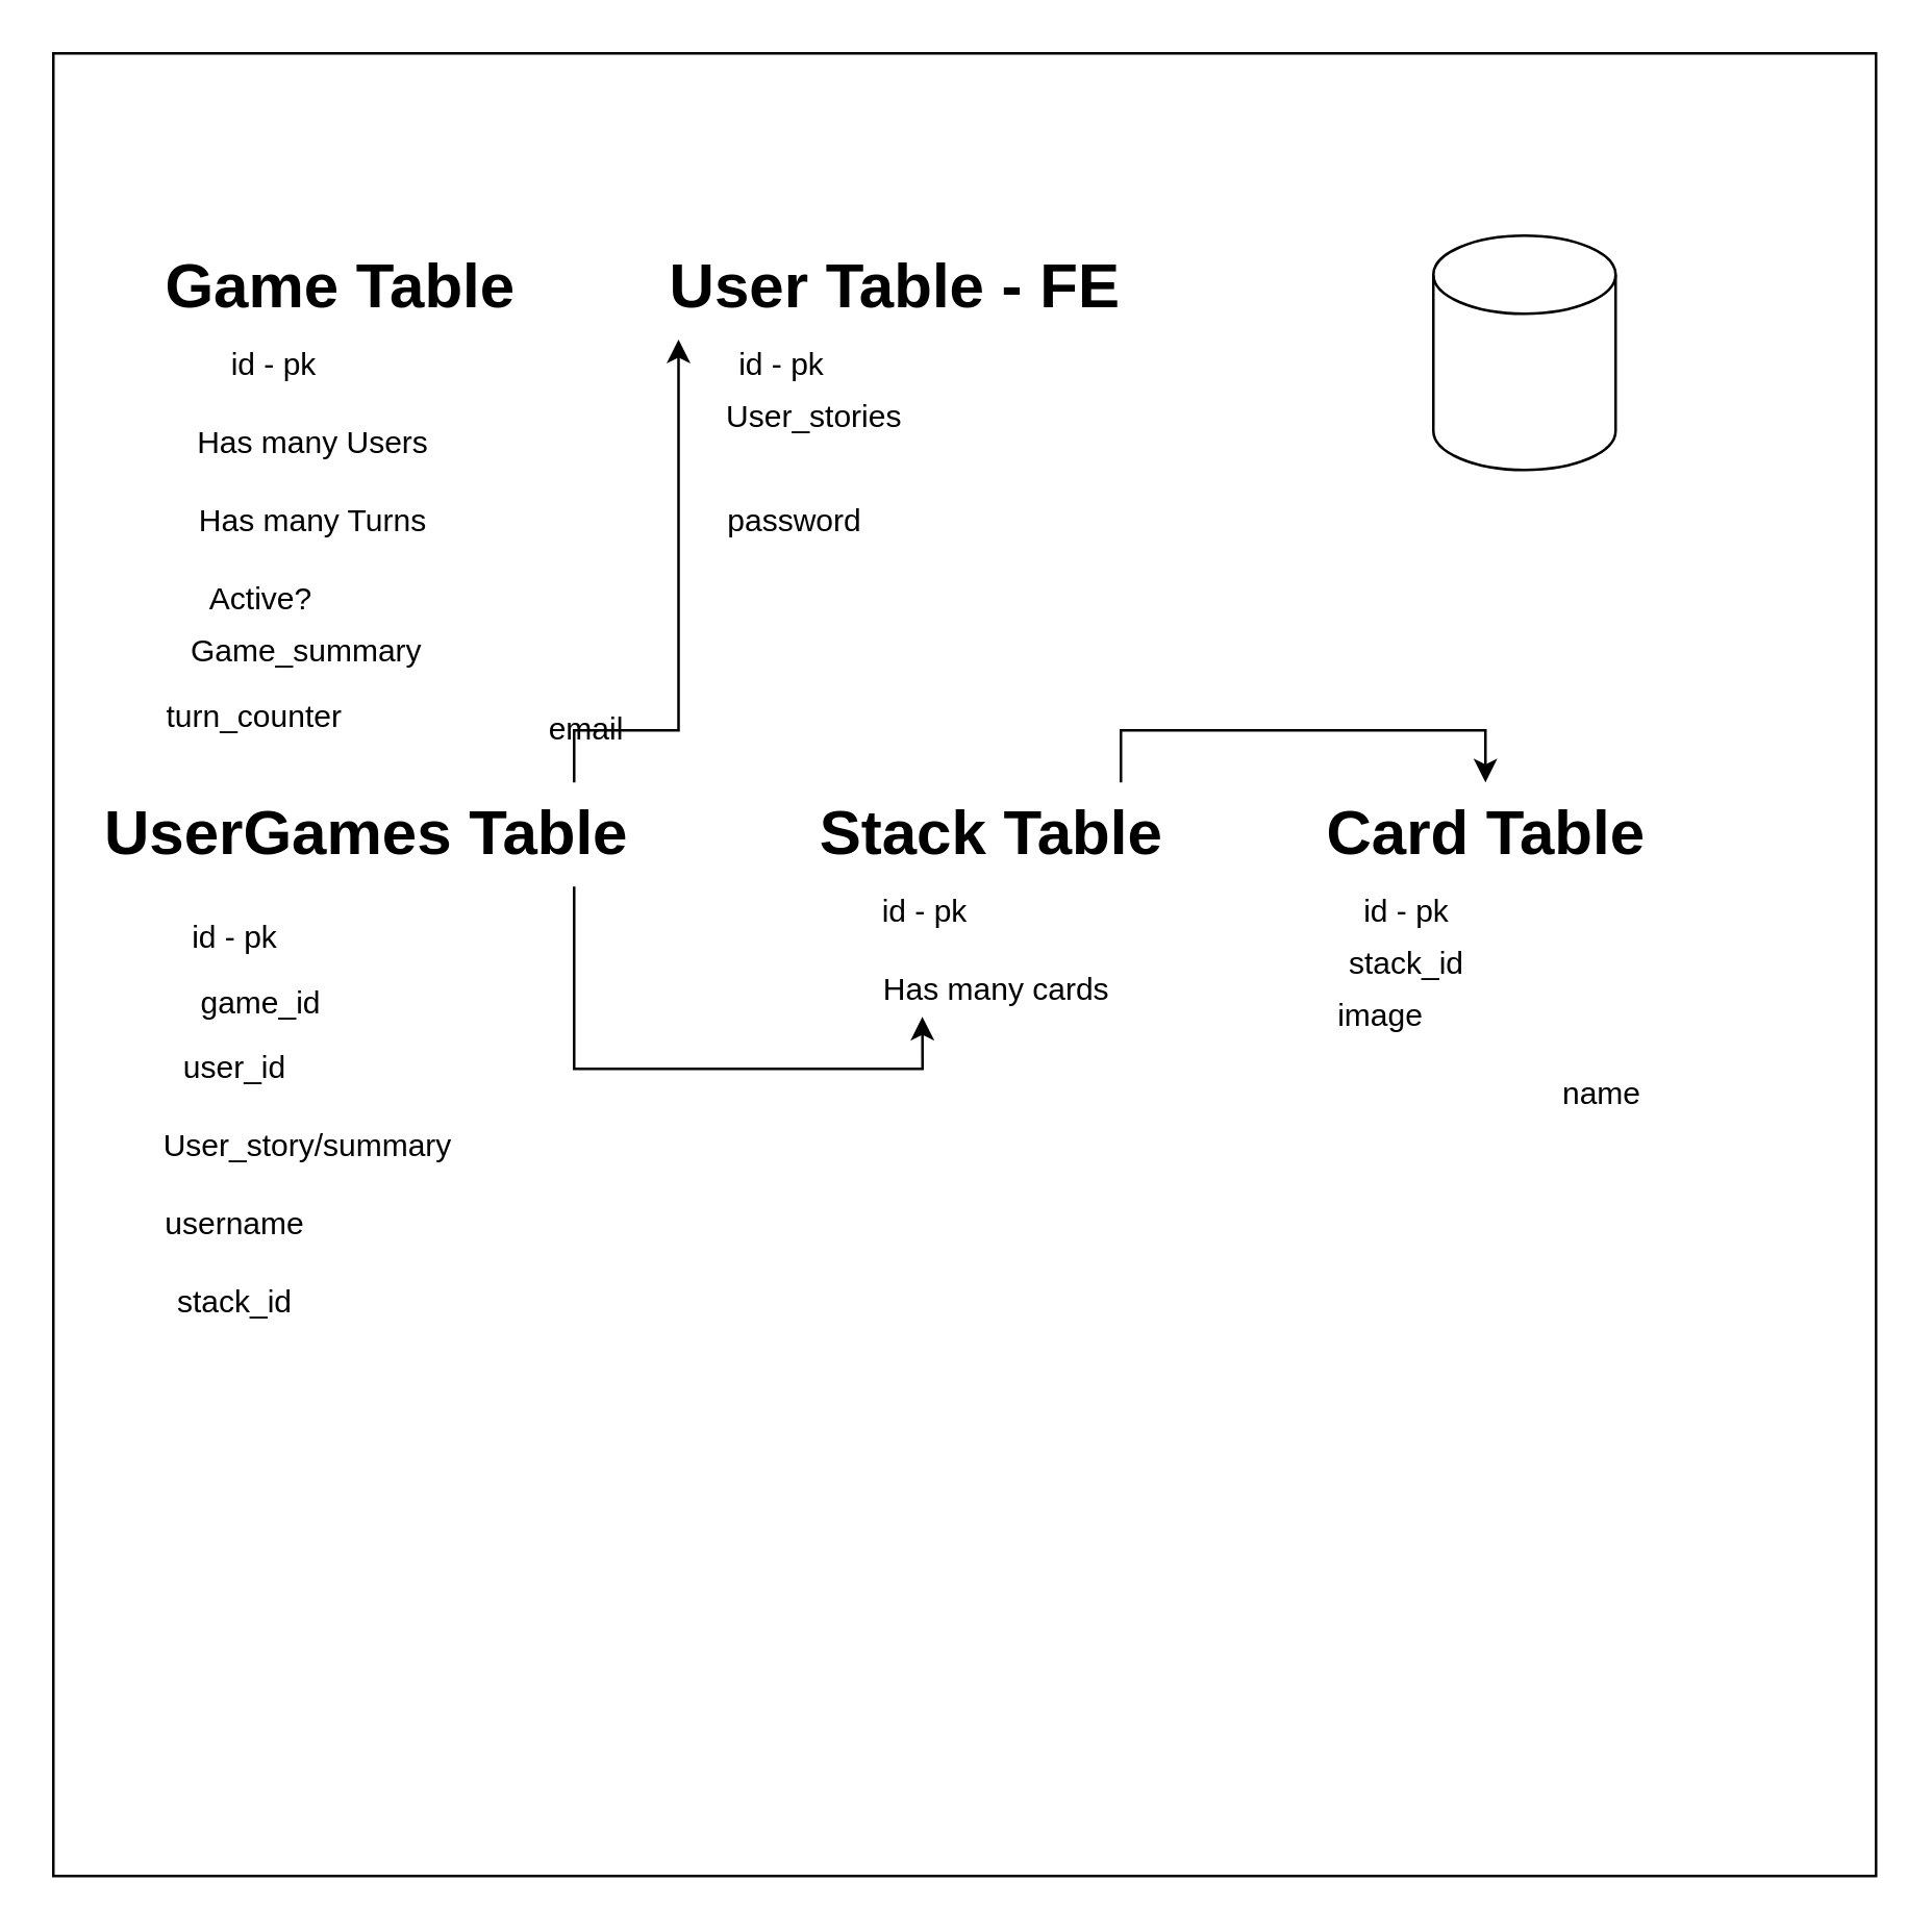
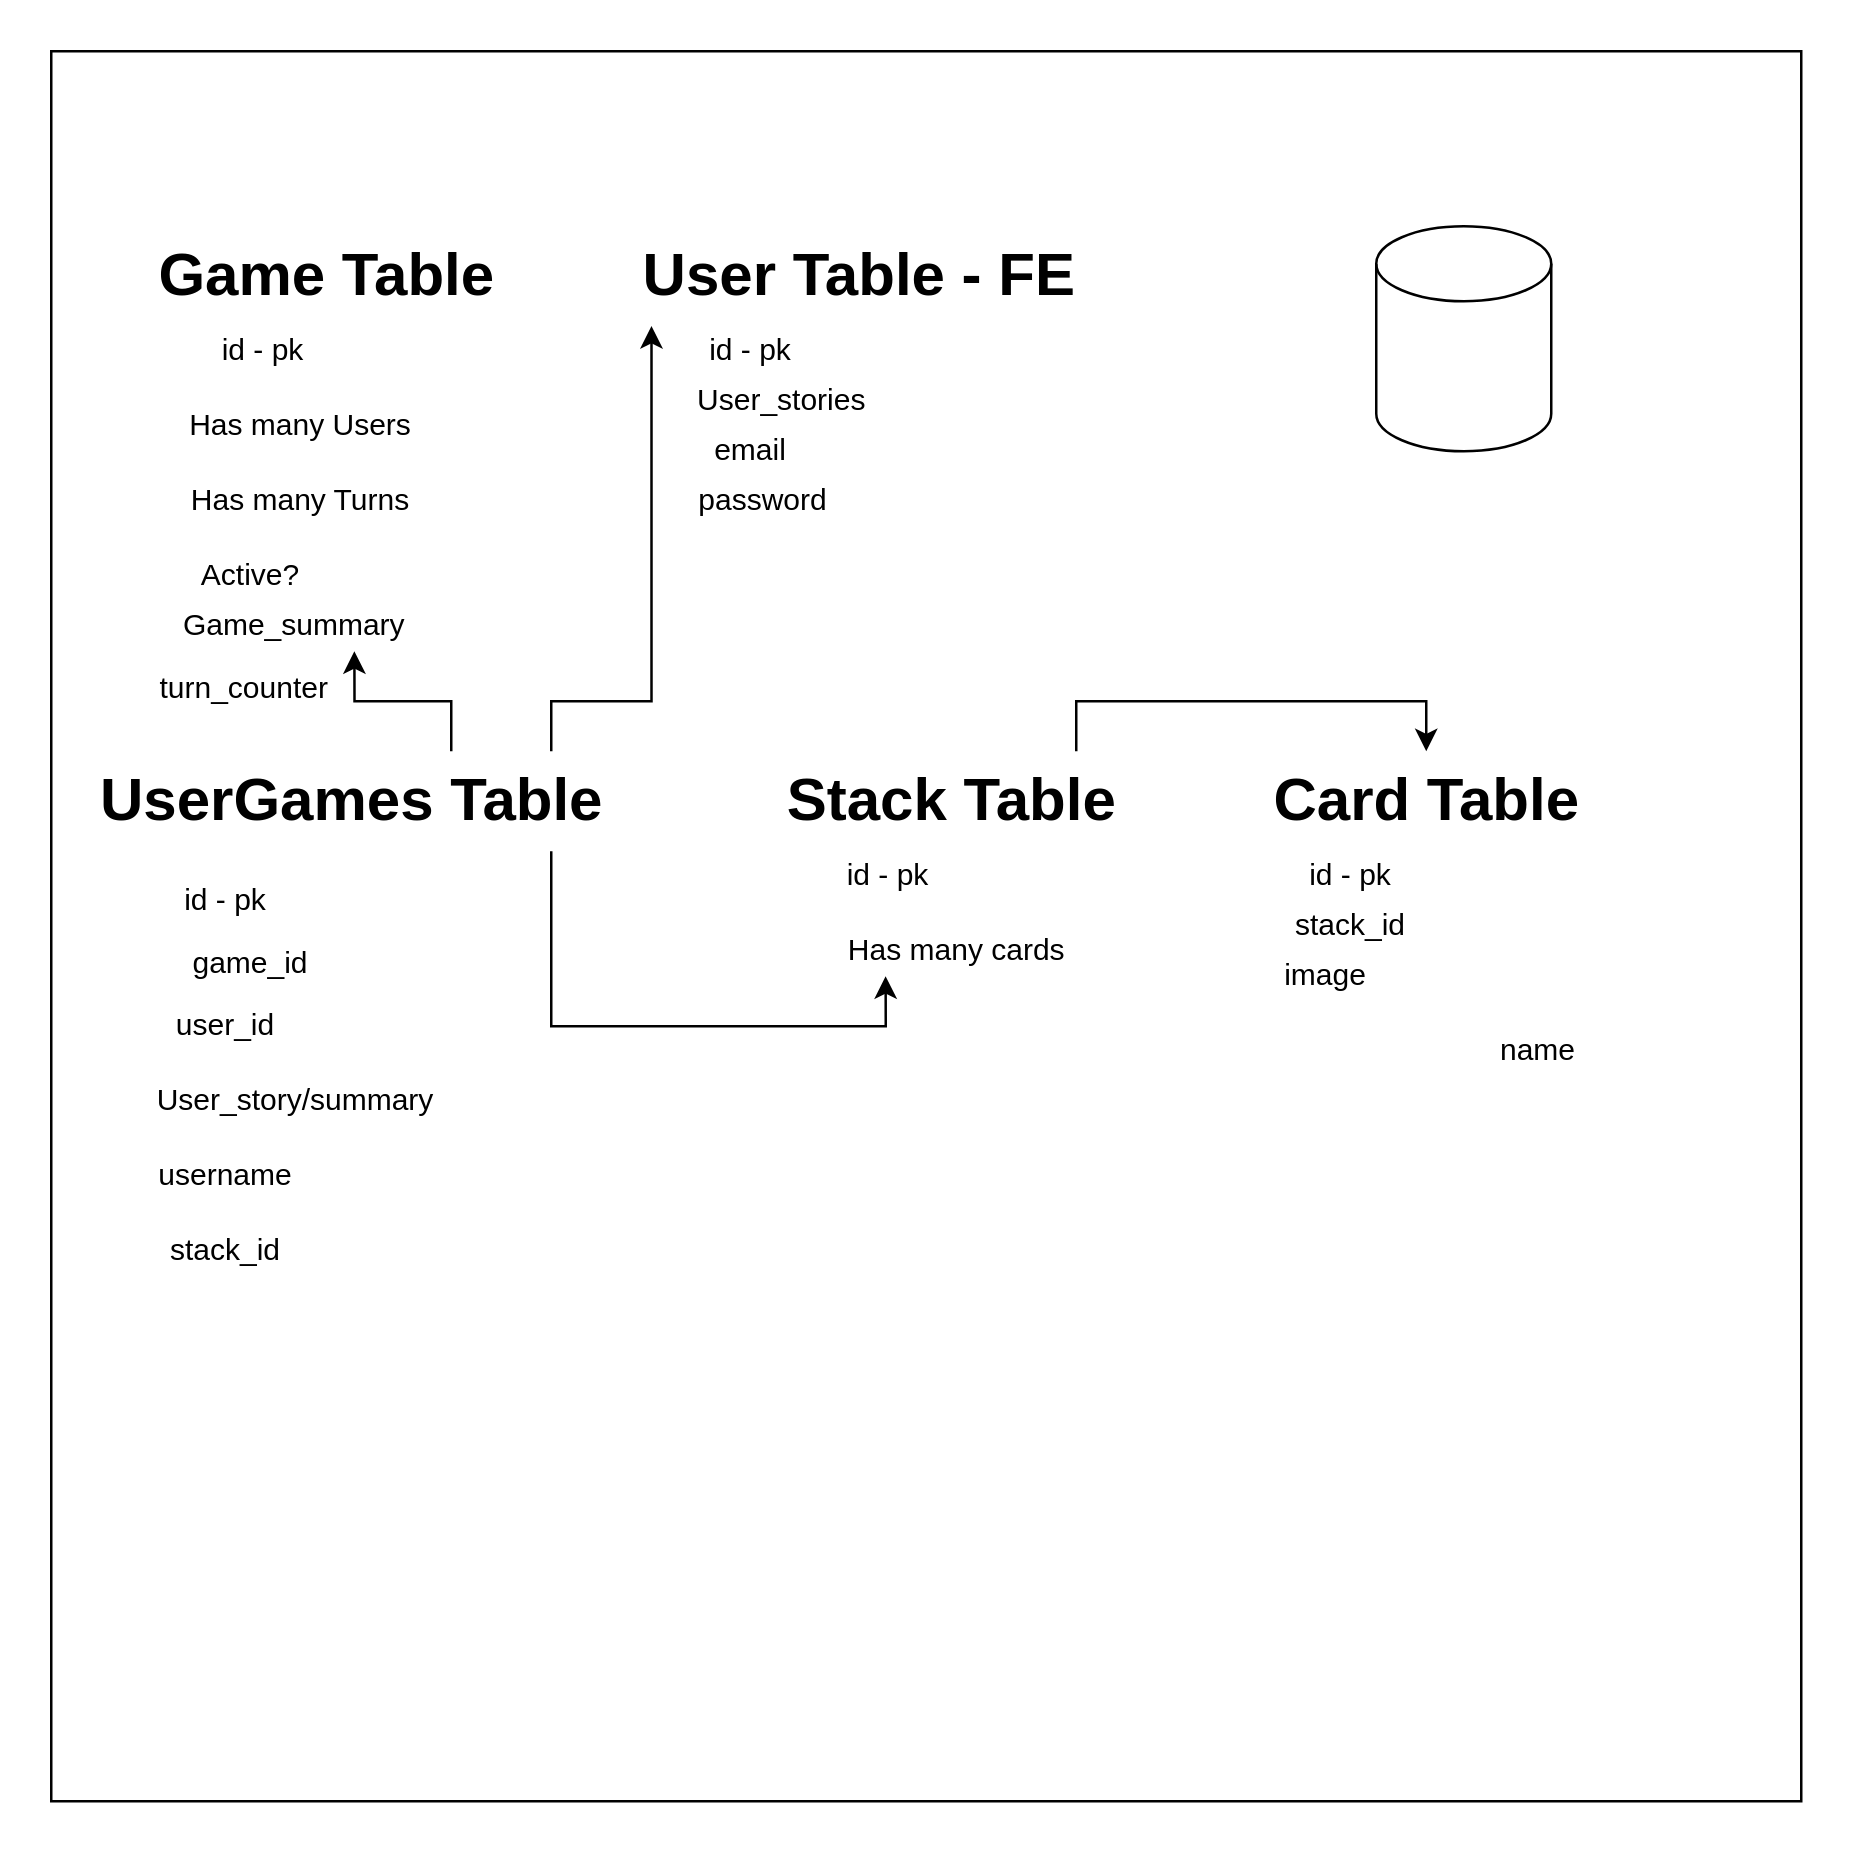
+ <mxCell id="10" style="edgeStyle=orthogonalEdgeStyle;rounded=0;orthogonalLoop=1;jettySize=auto;html=1;exitX=0.75;exitY=0;exitDx=0;exitDy=0;entryX=0.75;entryY=1;entryDx=0;entryDy=0;" edge="1" parent="1" source="12" target="23"><mxGeometry relative="1" as="geometry" /></mxCell>
- <mxCell id="26" value="email" style="text;html=1;strokeColor=none;fillColor=none;align=center;verticalAlign=middle;whiteSpace=wrap;rounded=0;" vertex="1" parent="1"><mxGeometry x="205" y="270" width="40" height="20" as="geometry" /></mxCell>
+ <mxCell id="26" value="email" style="text;html=1;strokeColor=none;fillColor=none;align=center;verticalAlign=middle;whiteSpace=wrap;rounded=0;" vertex="1" parent="1"><mxGeometry x="280" y="170" width="40" height="20" as="geometry" /></mxCell>
